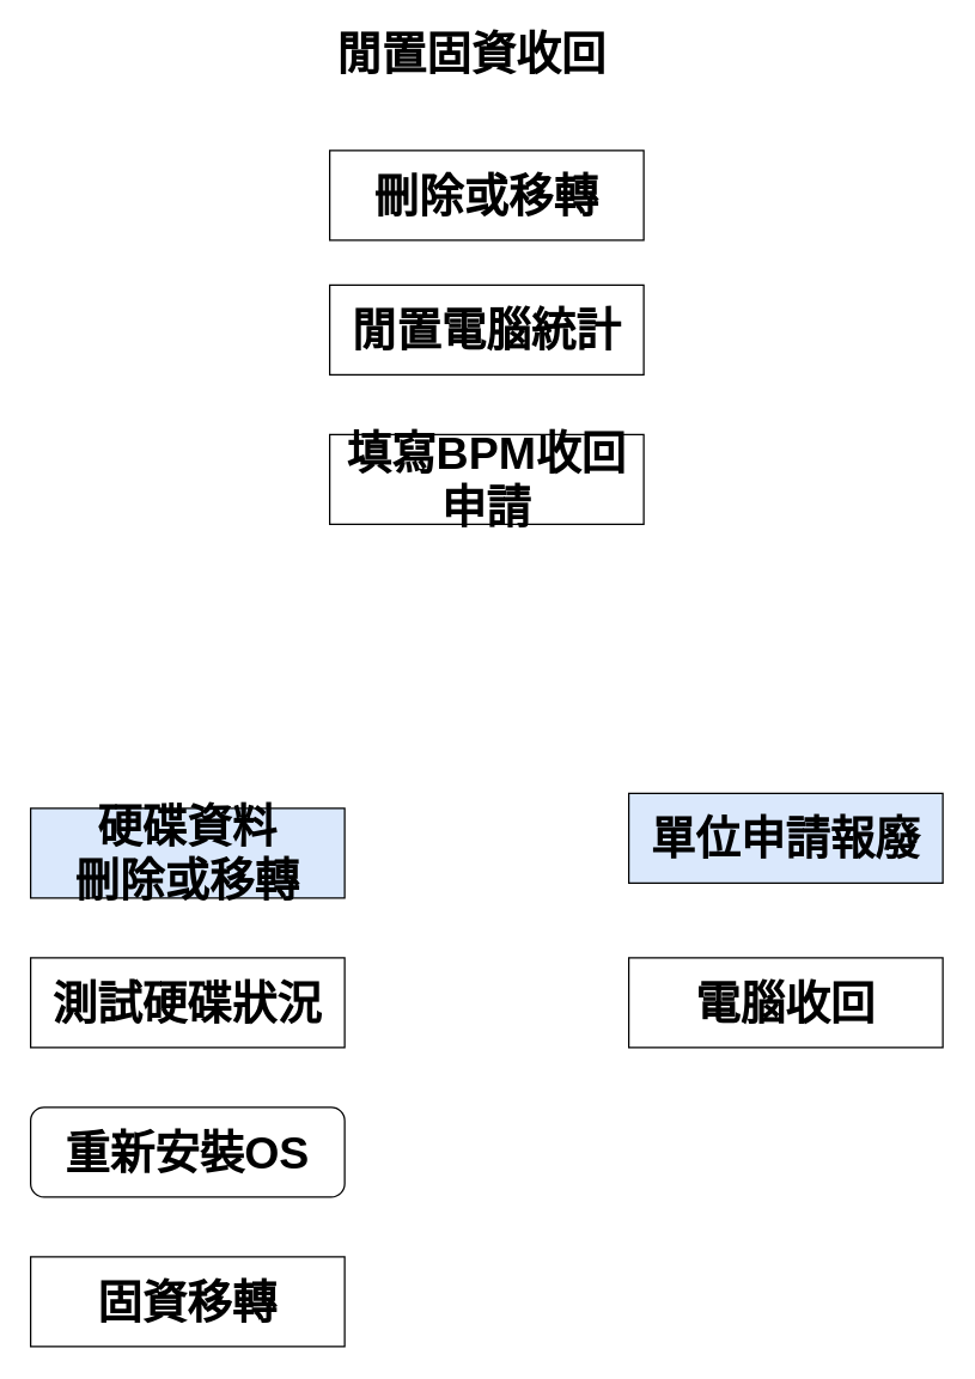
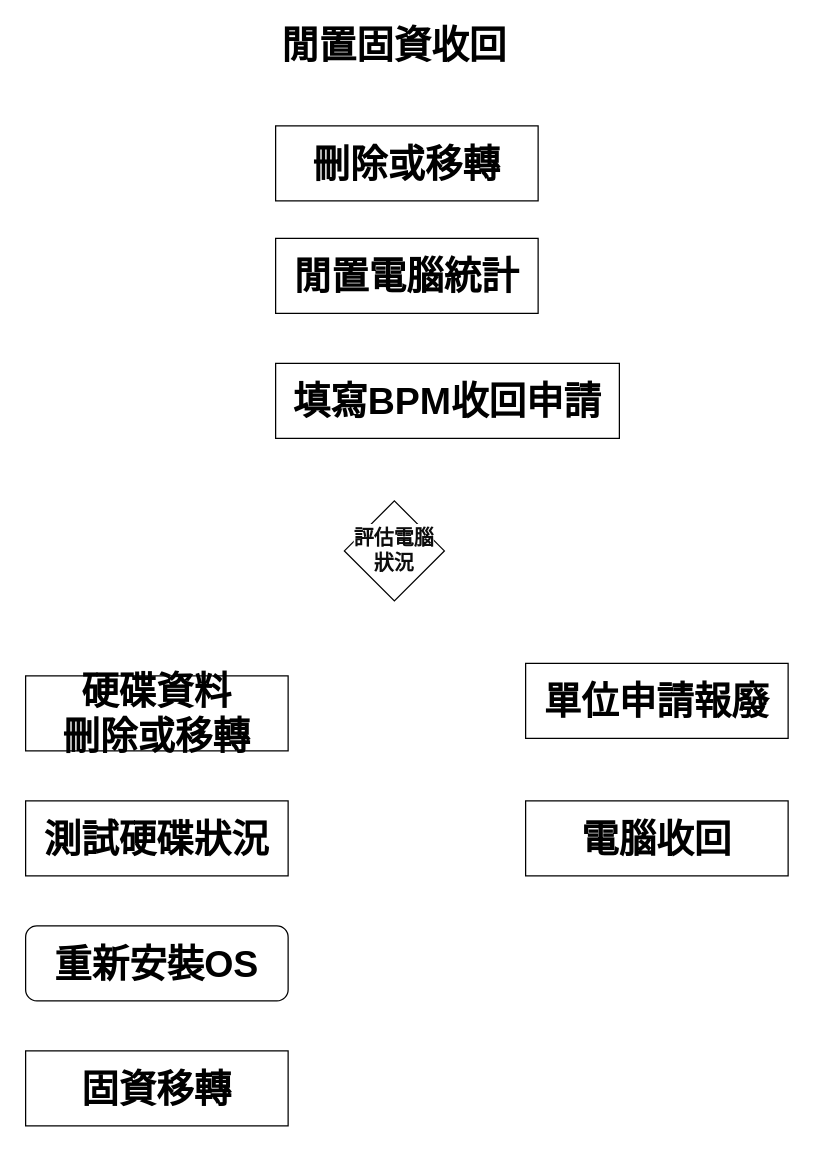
- <mxCell id="6" value="&lt;span style=&quot;font-size: 30px;&quot;&gt;&lt;b&gt;填寫BPM收回申請&lt;/b&gt;&lt;/span&gt;" style="rounded=0;whiteSpace=wrap;html=1;" vertex="1" parent="1"><mxGeometry x="220" y="290" width="210" height="60" as="geometry" /></mxCell>
+ <mxCell id="6" value="&lt;span style=&quot;font-size: 30px;&quot;&gt;&lt;b&gt;填寫BPM收回申請&lt;/b&gt;&lt;/span&gt;" style="rounded=0;whiteSpace=wrap;html=1;" vertex="1" parent="1"><mxGeometry x="220" y="290" width="275" height="60" as="geometry" /></mxCell>
+ <mxCell id="7" value="&lt;span style=&quot;border: 0px solid rgb(227, 227, 227); box-sizing: border-box; --tw-border-spacing-x: 0; --tw-border-spacing-y: 0; --tw-translate-x: 0; --tw-translate-y: 0; --tw-rotate: 0; --tw-skew-x: 0; --tw-skew-y: 0; --tw-scale-x: 1; --tw-scale-y: 1; --tw-pan-x: ; --tw-pan-y: ; --tw-pinch-zoom: ; --tw-scroll-snap-strictness: proximity; --tw-gradient-from-position: ; --tw-gradient-via-position: ; --tw-gradient-to-position: ; --tw-ordinal: ; --tw-slashed-zero: ; --tw-numeric-figure: ; --tw-numeric-spacing: ; --tw-numeric-fraction: ; --tw-ring-inset: ; --tw-ring-offset-width: 0px; --tw-ring-offset-color: #fff; --tw-ring-color: rgba(69,89,164,.5); --tw-ring-offset-shadow: 0 0 transparent; --tw-ring-shadow: 0 0 transparent; --tw-shadow: 0 0 transparent; --tw-shadow-colored: 0 0 transparent; --tw-blur: ; --tw-brightness: ; --tw-contrast: ; --tw-grayscale: ; --tw-hue-rotate: ; --tw-invert: ; --tw-saturate: ; --tw-sepia: ; --tw-drop-shadow: ; --tw-backdrop-blur: ; --tw-backdrop-brightness: ; --tw-backdrop-contrast: ; --tw-backdrop-grayscale: ; --tw-backdrop-hue-rotate: ; --tw-backdrop-invert: ; --tw-backdrop-opacity: ; --tw-backdrop-saturate: ; --tw-backdrop-sepia: ; font-weight: 600; color: rgb(13, 13, 13); font-family: Söhne, ui-sans-serif, system-ui, -apple-system, &amp;quot;Segoe UI&amp;quot;, Roboto, Ubuntu, Cantarell, &amp;quot;Noto Sans&amp;quot;, sans-serif, &amp;quot;Helvetica Neue&amp;quot;, Arial, &amp;quot;Apple Color Emoji&amp;quot;, &amp;quot;Segoe UI Emoji&amp;quot;, &amp;quot;Segoe UI Symbol&amp;quot;, &amp;quot;Noto Color Emoji&amp;quot;; font-size: 16px; text-align: left; white-space-collapse: preserve; background-color: rgb(255, 255, 255);&quot;&gt;評估電腦狀況&lt;/span&gt;" style="rhombus;whiteSpace=wrap;html=1;" vertex="1" parent="1"><mxGeometry x="275" y="400" width="80" height="80" as="geometry" /></mxCell>
- <mxCell id="5" value="&lt;span style=&quot;font-size: 30px;&quot;&gt;&lt;b&gt;單位申請報廢&lt;/b&gt;&lt;/span&gt;" style="rounded=0;whiteSpace=wrap;html=1;fillColor=#dae8fc;" vertex="1" parent="1"><mxGeometry x="420" y="530" width="210" height="60" as="geometry" /></mxCell>
+ <mxCell id="5" value="&lt;span style=&quot;font-size: 30px;&quot;&gt;&lt;b&gt;單位申請報廢&lt;/b&gt;&lt;/span&gt;" style="rounded=0;whiteSpace=wrap;html=1;" vertex="1" parent="1"><mxGeometry x="420" y="530" width="210" height="60" as="geometry" /></mxCell>
- <mxCell id="9" value="&lt;span style=&quot;font-size: 30px;&quot;&gt;&lt;b&gt;硬碟資料&lt;br&gt;刪除或移轉&lt;/b&gt;&lt;/span&gt;" style="rounded=0;whiteSpace=wrap;html=1;fillColor=#dae8fc;" vertex="1" parent="1"><mxGeometry x="20" y="540" width="210" height="60" as="geometry" /></mxCell>
+ <mxCell id="9" value="&lt;span style=&quot;font-size: 30px;&quot;&gt;&lt;b&gt;硬碟資料&lt;br&gt;刪除或移轉&lt;/b&gt;&lt;/span&gt;" style="rounded=0;whiteSpace=wrap;html=1;" vertex="1" parent="1"><mxGeometry x="20" y="540" width="210" height="60" as="geometry" /></mxCell>
